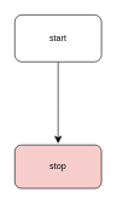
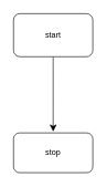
- <mxCell id="4" value="stop" style="rounded=1;whiteSpace=wrap;html=1;fillColor=#f8cecc;" parent="1" vertex="1"><mxGeometry x="20" y="200" width="120" height="60" as="geometry" /></mxCell>
+ <mxCell id="4" value="stop" style="rounded=1;whiteSpace=wrap;html=1;" parent="1" vertex="1"><mxGeometry x="20" y="200" width="120" height="60" as="geometry" /></mxCell>
